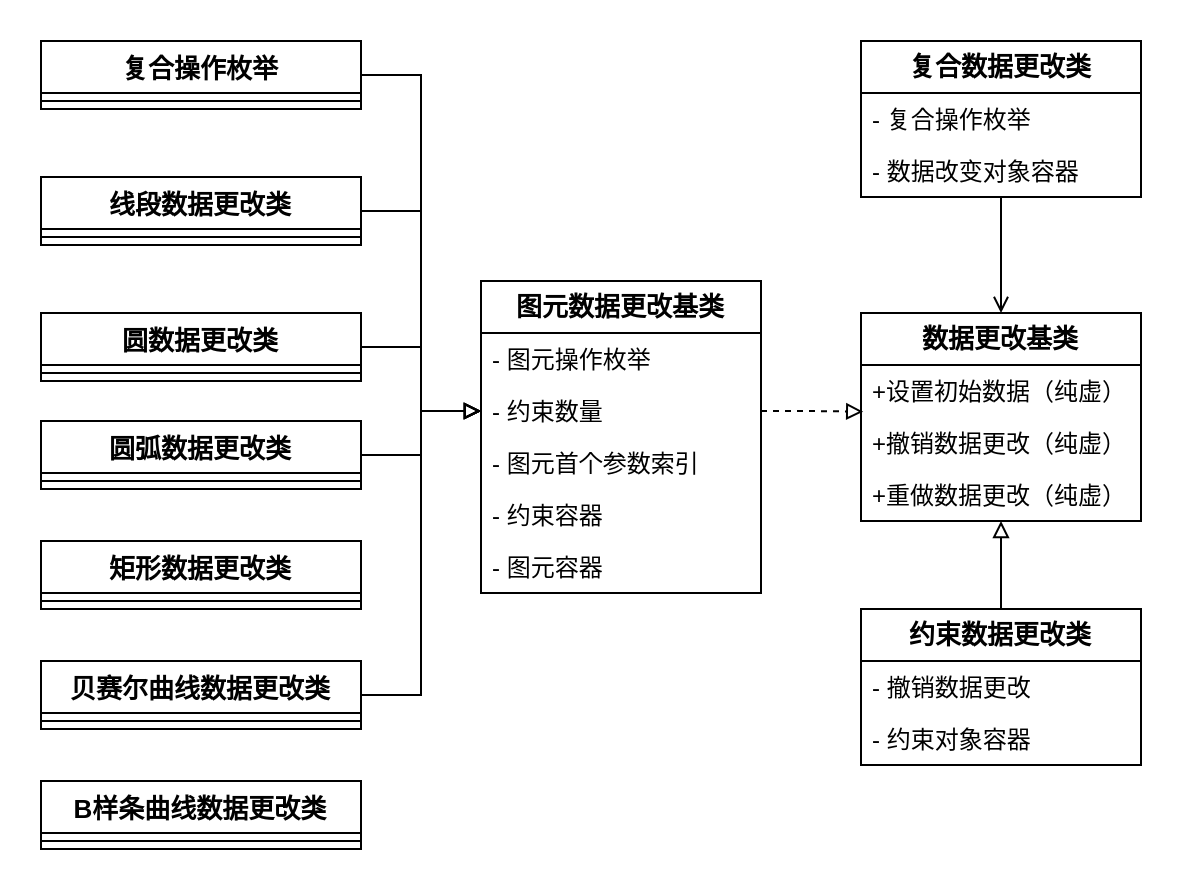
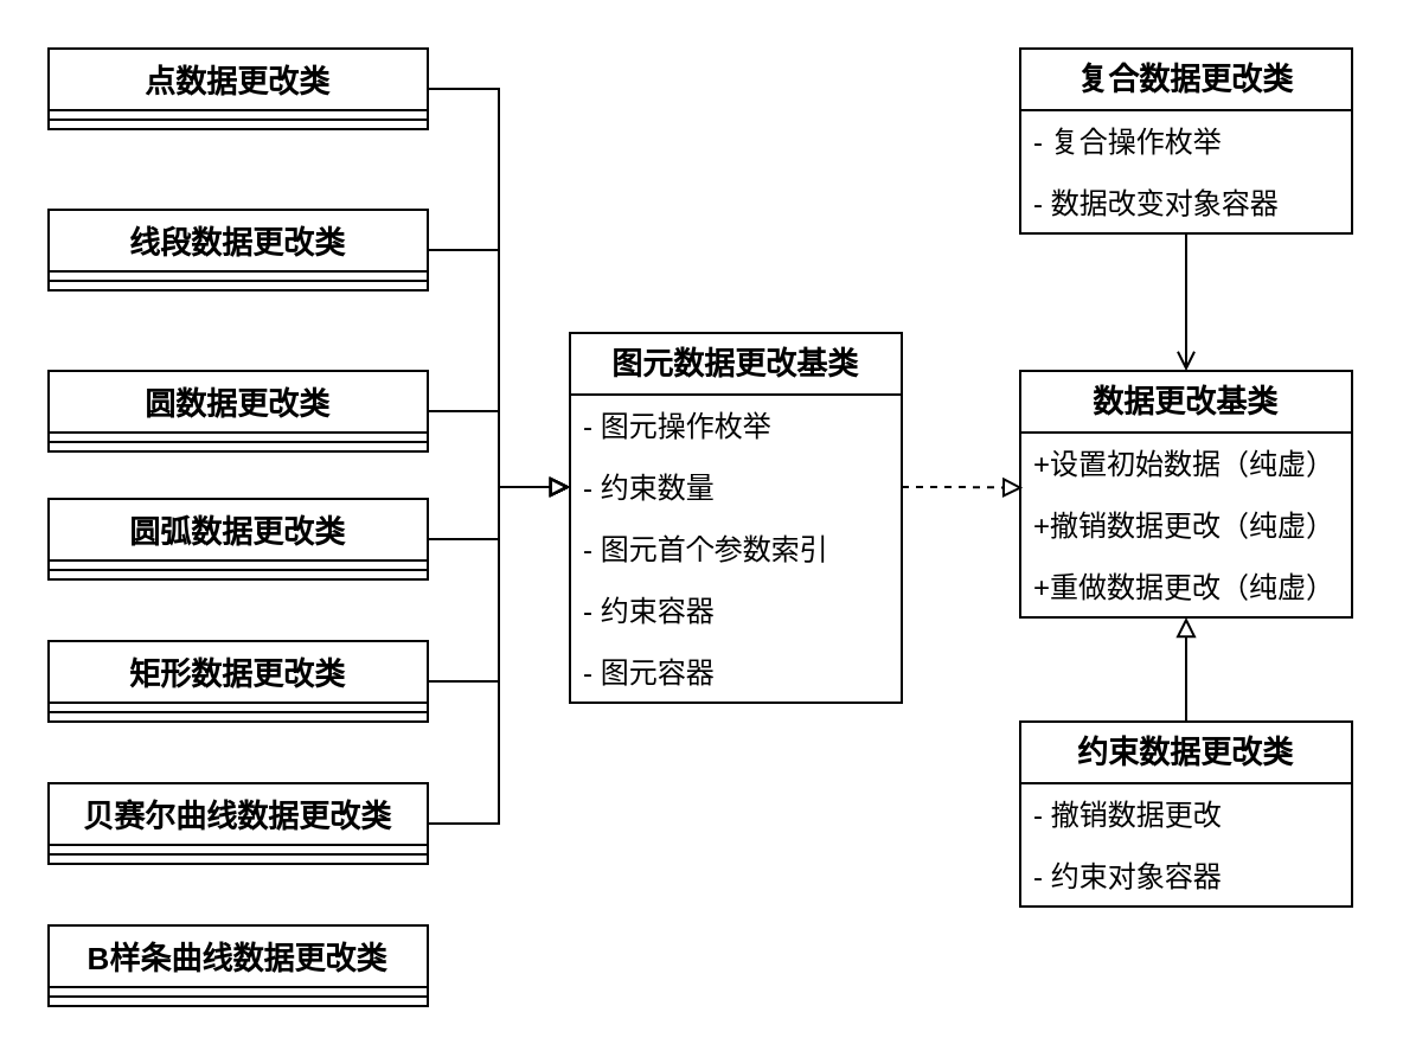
- <mxCell id="15" value="复合操作枚举" style="swimlane;fontStyle=1;align=center;verticalAlign=top;childLayout=stackLayout;horizontal=1;startSize=26;horizontalStack=0;resizeParent=1;resizeParentMax=0;resizeLast=0;collapsible=1;marginBottom=0;whiteSpace=wrap;html=1;fontSize=13;" parent="1" vertex="1"><mxGeometry x="20" y="20" width="160" height="34" as="geometry" /></mxCell>
+ <mxCell id="15" value="点数据更改类" style="swimlane;fontStyle=1;align=center;verticalAlign=top;childLayout=stackLayout;horizontal=1;startSize=26;horizontalStack=0;resizeParent=1;resizeParentMax=0;resizeLast=0;collapsible=1;marginBottom=0;whiteSpace=wrap;html=1;fontSize=13;" parent="1" vertex="1"><mxGeometry x="20" y="20" width="160" height="34" as="geometry" /></mxCell>
+ <mxCell id="5" style="edgeStyle=orthogonalEdgeStyle;rounded=0;orthogonalLoop=1;jettySize=auto;html=1;entryX=0;entryY=0.5;entryDx=0;entryDy=0;endArrow=block;endFill=0;" edge="1" parent="1" source="6" target="24"><mxGeometry relative="1" as="geometry"><Array as="points"><mxPoint x="210" y="287" /><mxPoint x="210" y="205" /></Array></mxGeometry></mxCell>
